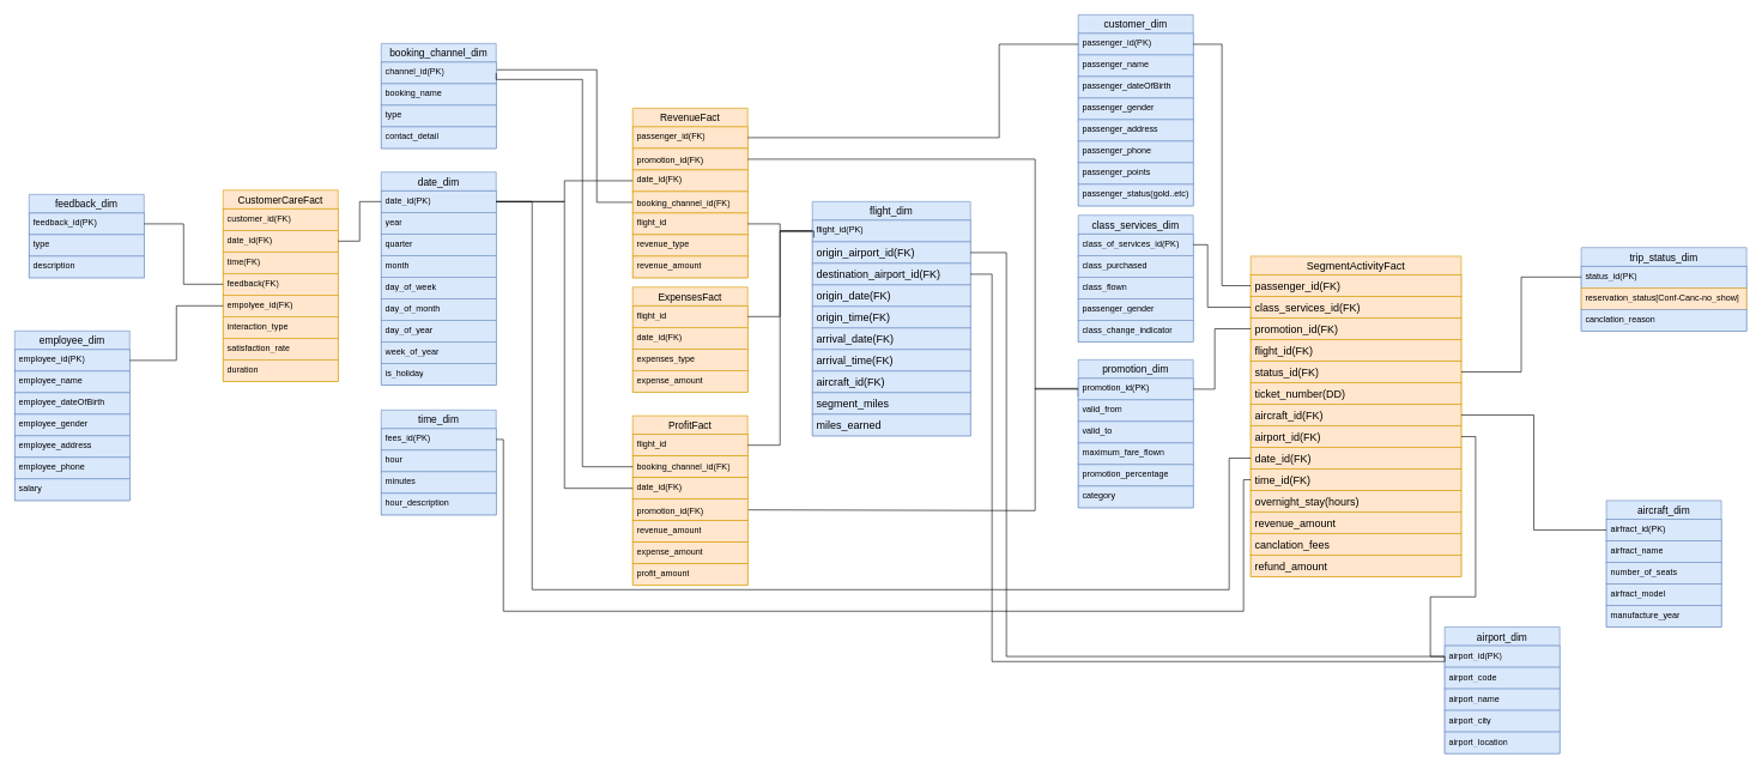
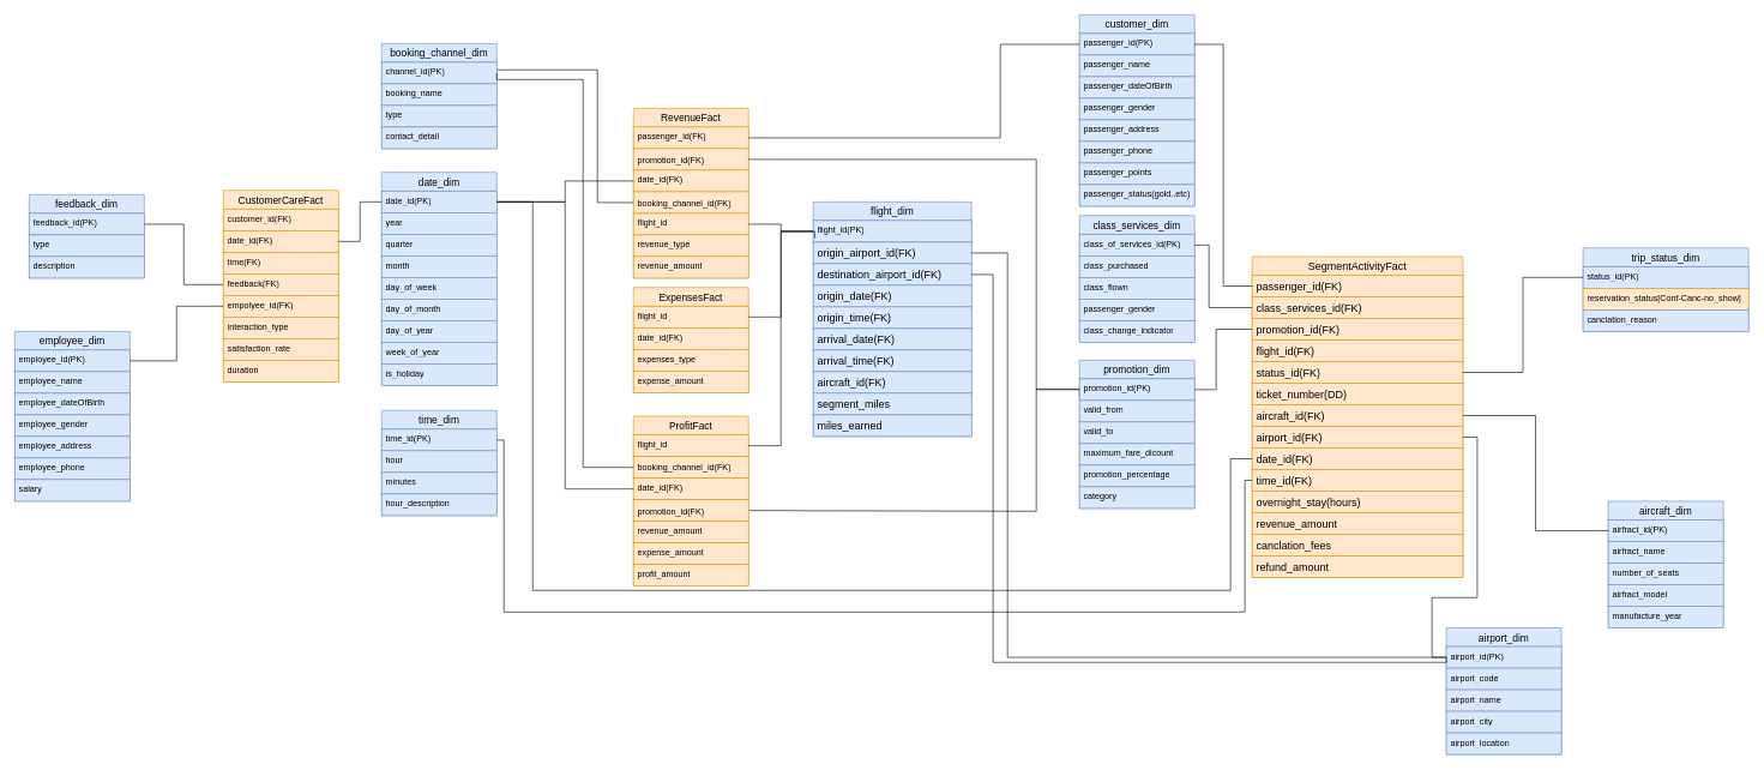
- <mxCell id="40" value="fees_id(PK)" style="text;strokeColor=#6c8ebf;fillColor=#dae8fc;spacingLeft=4;spacingRight=4;overflow=hidden;rotatable=0;points=[[0,0.5],[1,0.5]];portConstraint=eastwest;fontSize=12;whiteSpace=wrap;html=1;" parent="39" vertex="1"><mxGeometry y="26" width="160" height="30" as="geometry" /></mxCell>
+ <mxCell id="40" value="time_id(PK)" style="text;strokeColor=#6c8ebf;fillColor=#dae8fc;spacingLeft=4;spacingRight=4;overflow=hidden;rotatable=0;points=[[0,0.5],[1,0.5]];portConstraint=eastwest;fontSize=12;whiteSpace=wrap;html=1;" parent="39" vertex="1"><mxGeometry y="26" width="160" height="30" as="geometry" /></mxCell>
- <mxCell id="64" value="maximum_fare_flown" style="text;strokeColor=#6c8ebf;fillColor=#dae8fc;spacingLeft=4;spacingRight=4;overflow=hidden;rotatable=0;points=[[0,0.5],[1,0.5]];portConstraint=eastwest;fontSize=12;whiteSpace=wrap;html=1;" parent="60" vertex="1"><mxGeometry y="116" width="160" height="30" as="geometry" /></mxCell>
+ <mxCell id="64" value="maximum_fare_dicount" style="text;strokeColor=#6c8ebf;fillColor=#dae8fc;spacingLeft=4;spacingRight=4;overflow=hidden;rotatable=0;points=[[0,0.5],[1,0.5]];portConstraint=eastwest;fontSize=12;whiteSpace=wrap;html=1;" parent="60" vertex="1"><mxGeometry y="116" width="160" height="30" as="geometry" /></mxCell>
